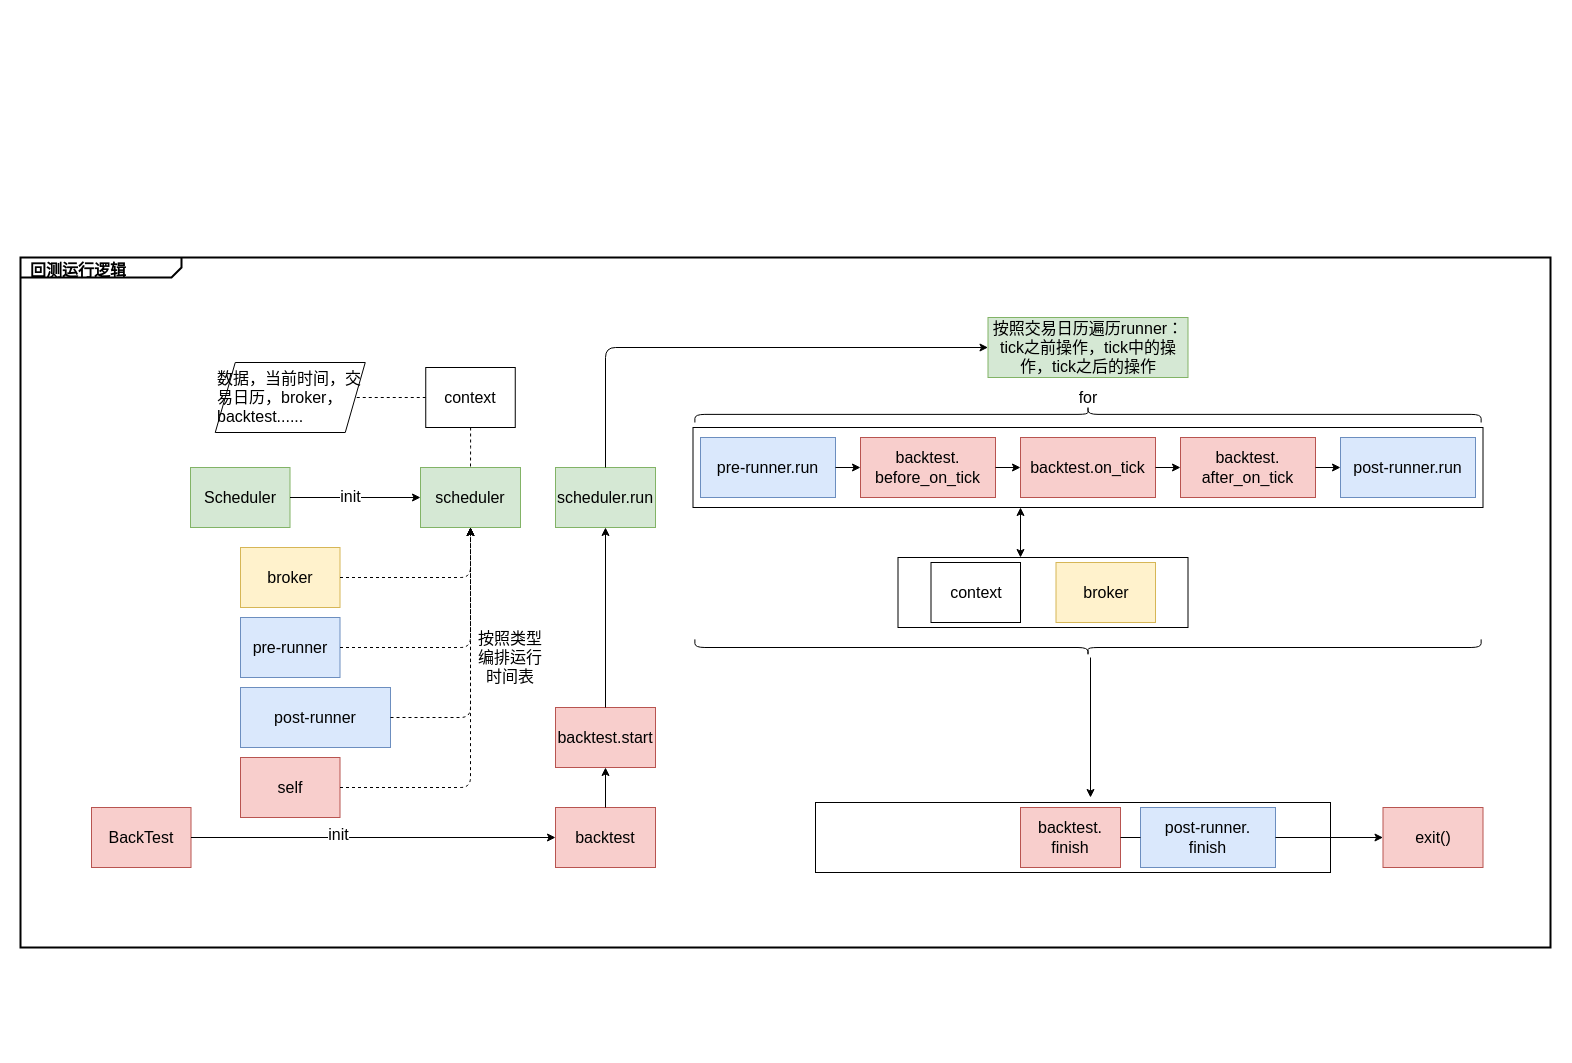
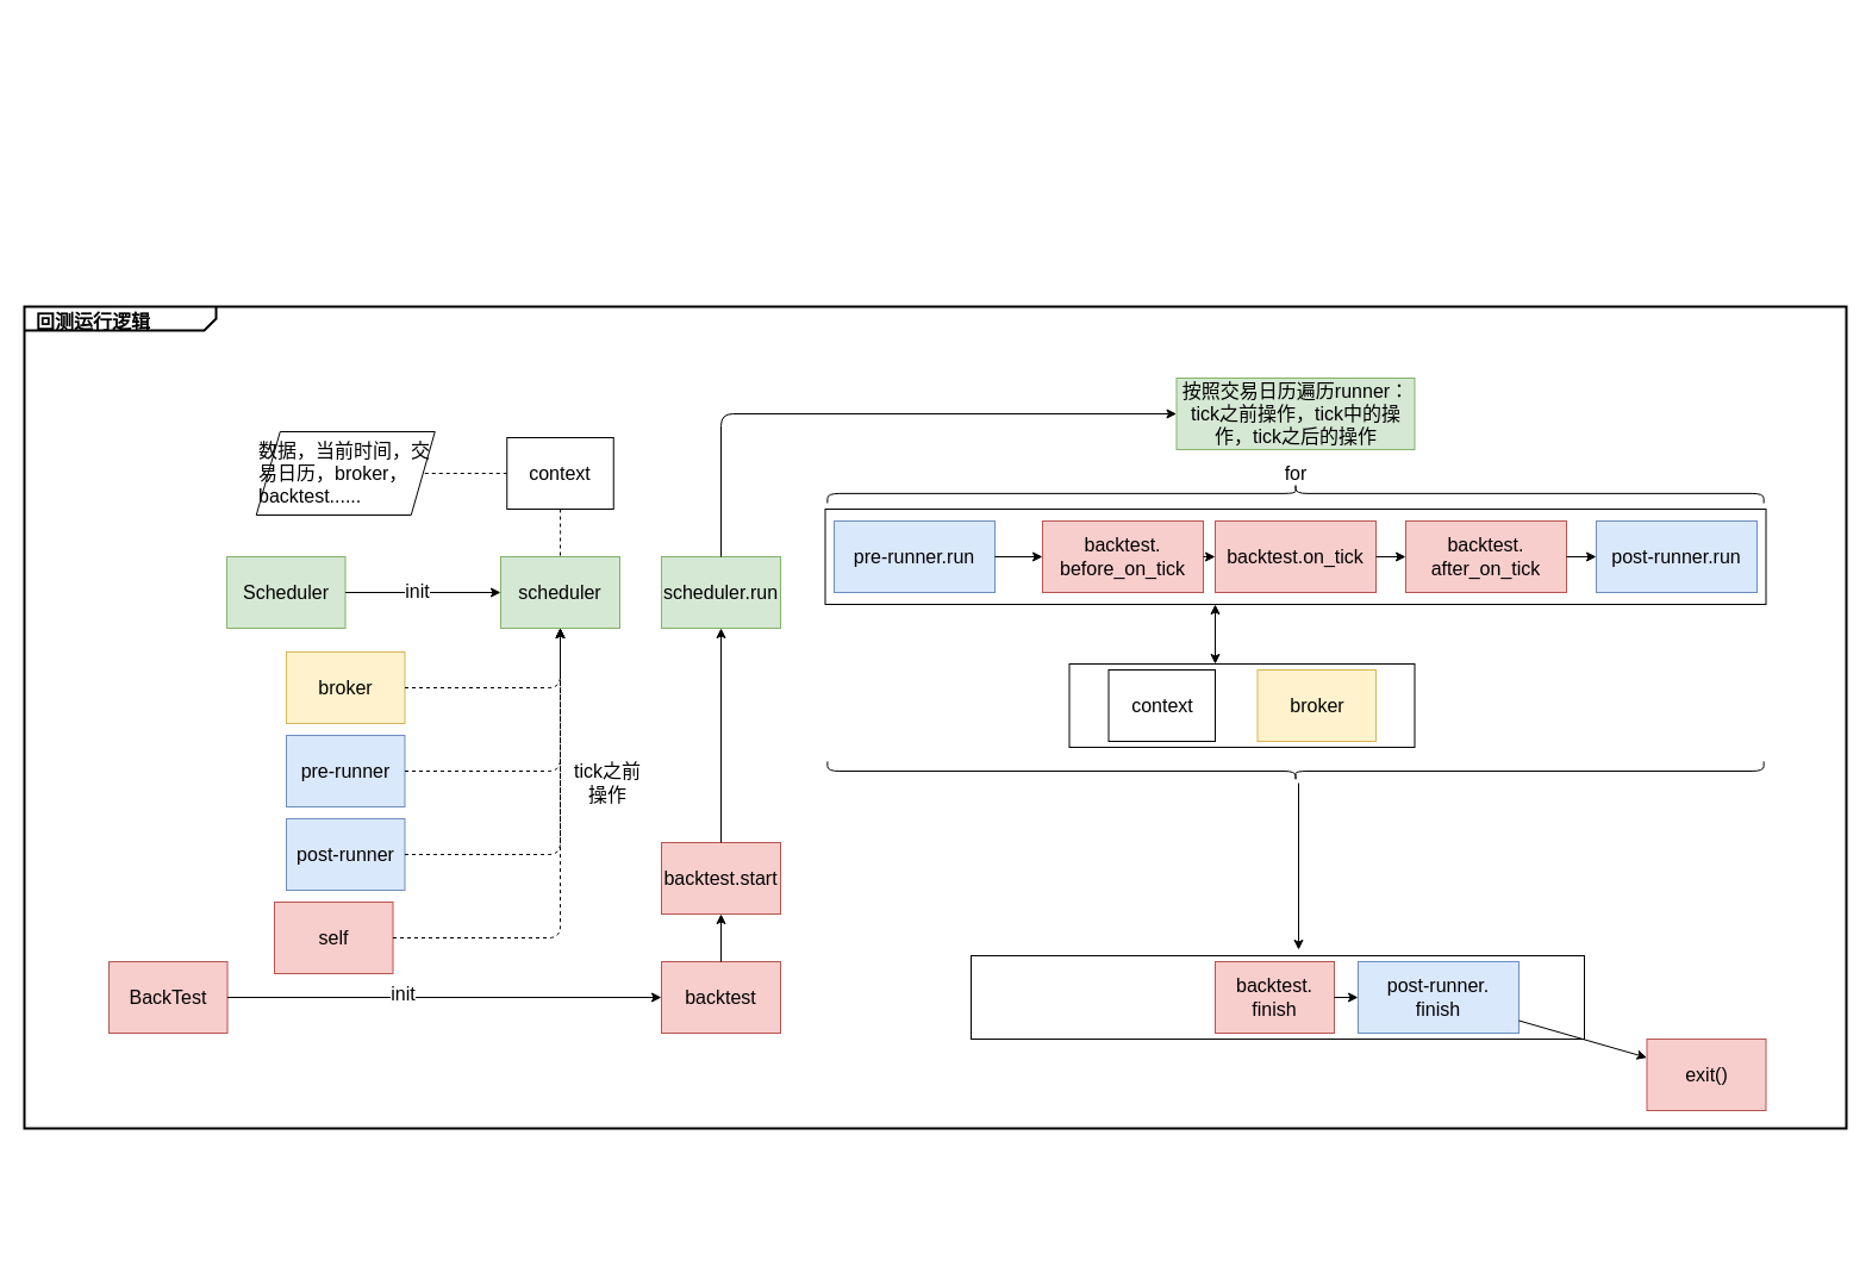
- <mxCell id="45" value="backtest.&lt;br&gt;before_on_tick" style="rounded=0;whiteSpace=wrap;html=1;fontSize=16;fillColor=#f8cecc;strokeColor=#b85450;" parent="1" vertex="1"><mxGeometry x="860" y="437" width="135" height="60" as="geometry" /></mxCell>
+ <mxCell id="45" value="backtest.&lt;br&gt;before_on_tick" style="rounded=0;whiteSpace=wrap;html=1;fontSize=16;fillColor=#f8cecc;strokeColor=#b85450;" parent="1" vertex="1"><mxGeometry x="875" y="437" width="135" height="60" as="geometry" /></mxCell>
- <mxCell id="32" value="按照类型编排运行时间表" style="text;html=1;strokeColor=none;fillColor=none;align=center;verticalAlign=middle;whiteSpace=wrap;rounded=0;shadow=0;dashed=1;sketch=0;fontSize=16;" parent="1" vertex="1"><mxGeometry x="475" y="647" width="70" height="20" as="geometry" /></mxCell>
+ <mxCell id="32" value="tick之前操作" style="text;html=1;strokeColor=none;fillColor=none;align=center;verticalAlign=middle;whiteSpace=wrap;rounded=0;shadow=0;dashed=1;sketch=0;fontSize=16;" parent="1" vertex="1"><mxGeometry x="475" y="647" width="70" height="20" as="geometry" /></mxCell>
- <mxCell id="52" value="post-runner" style="rounded=0;whiteSpace=wrap;html=1;fontSize=16;fillColor=#dae8fc;strokeColor=#6c8ebf;" parent="1" vertex="1"><mxGeometry x="240" y="687" width="150" height="60" as="geometry" /></mxCell>
+ <mxCell id="52" value="post-runner" style="rounded=0;whiteSpace=wrap;html=1;fontSize=16;fillColor=#dae8fc;strokeColor=#6c8ebf;" parent="1" vertex="1"><mxGeometry x="240" y="687" width="99.5" height="60" as="geometry" /></mxCell>
- <mxCell id="28" value="self" style="rounded=0;whiteSpace=wrap;html=1;fontSize=16;fillColor=#f8cecc;strokeColor=#b85450;" parent="1" vertex="1"><mxGeometry x="240" y="757" width="99.5" height="60" as="geometry" /></mxCell>
+ <mxCell id="28" value="self" style="rounded=0;whiteSpace=wrap;html=1;fontSize=16;fillColor=#f8cecc;strokeColor=#b85450;" parent="1" vertex="1"><mxGeometry x="230" y="757" width="99.5" height="60" as="geometry" /></mxCell>
- <mxCell id="62" value="" style="endArrow=none;html=1;fontSize=16;" parent="1" source="58" target="59" edge="1"><mxGeometry width="50" height="50" relative="1" as="geometry"><mxPoint x="1140" y="797" as="sourcePoint" /><mxPoint x="1190" y="747" as="targetPoint" /></mxGeometry></mxCell>
+ <mxCell id="62" value="" style="endArrow=classic;html=1;fontSize=16;" parent="1" source="58" target="59" edge="1"><mxGeometry width="50" height="50" relative="1" as="geometry"><mxPoint x="1140" y="797" as="sourcePoint" /><mxPoint x="1190" y="747" as="targetPoint" /></mxGeometry></mxCell>
- <mxCell id="63" value="exit()" style="rounded=0;whiteSpace=wrap;html=1;fontSize=16;fillColor=#f8cecc;strokeColor=#b85450;" parent="1" vertex="1"><mxGeometry x="1382.5" y="807" width="100" height="60" as="geometry" /></mxCell>
+ <mxCell id="63" value="exit()" style="rounded=0;whiteSpace=wrap;html=1;fontSize=16;fillColor=#f8cecc;strokeColor=#b85450;" parent="1" vertex="1"><mxGeometry x="1382.5" y="872" width="100" height="60" as="geometry" /></mxCell>
